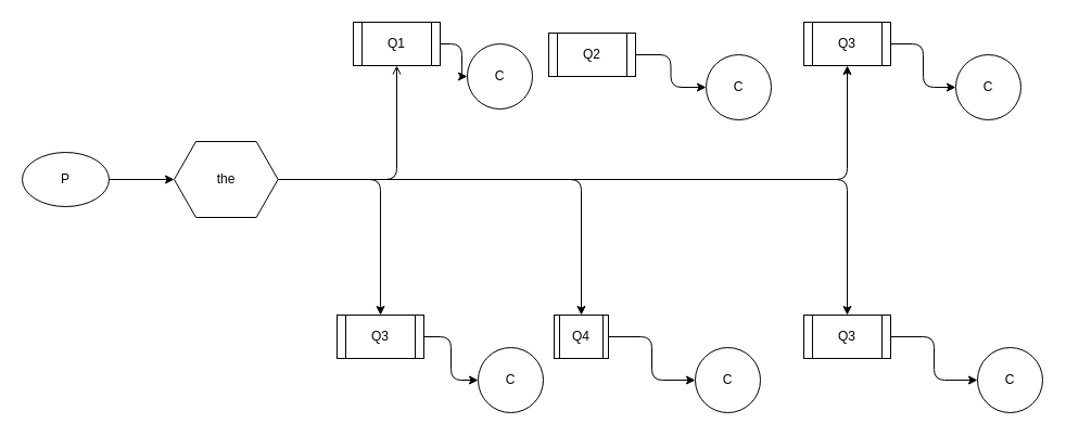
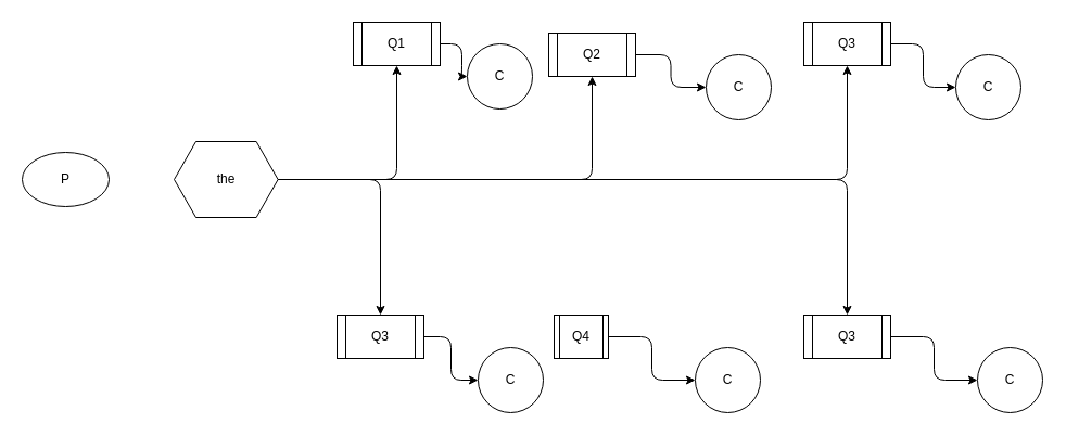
- <mxCell id="12" value="" style="edgeStyle=orthogonalEdgeStyle;rounded=1;orthogonalLoop=1;jettySize=auto;html=1;endArrow=open;" edge="1" parent="1" source="7" target="9"><mxGeometry relative="1" as="geometry"><mxPoint x="270" y="175" as="sourcePoint" /><mxPoint x="360" y="140" as="targetPoint" /></mxGeometry></mxCell>
+ <mxCell id="12" value="" style="edgeStyle=orthogonalEdgeStyle;rounded=1;orthogonalLoop=1;jettySize=auto;html=1;" edge="1" parent="1" source="7" target="9"><mxGeometry relative="1" as="geometry"><mxPoint x="270" y="175" as="sourcePoint" /><mxPoint x="360" y="140" as="targetPoint" /></mxGeometry></mxCell>
+ <mxCell id="4" value="" style="edgeStyle=orthogonalEdgeStyle;rounded=1;orthogonalLoop=1;jettySize=auto;html=1;" edge="1" parent="1" source="7" target="10"><mxGeometry relative="1" as="geometry" /></mxCell>
- <mxCell id="2" value="" style="edgeStyle=orthogonalEdgeStyle;rounded=1;orthogonalLoop=1;jettySize=auto;html=1;" edge="1" parent="1" source="3" target="7"><mxGeometry relative="1" as="geometry" /></mxCell>
- <mxCell id="15" value="" style="edgeStyle=orthogonalEdgeStyle;rounded=1;orthogonalLoop=1;jettySize=auto;html=1;" edge="1" parent="1" source="7" target="14"><mxGeometry relative="1" as="geometry"><mxPoint x="270" y="175" as="sourcePoint" /><mxPoint x="560" y="80" as="targetPoint" /></mxGeometry></mxCell>
